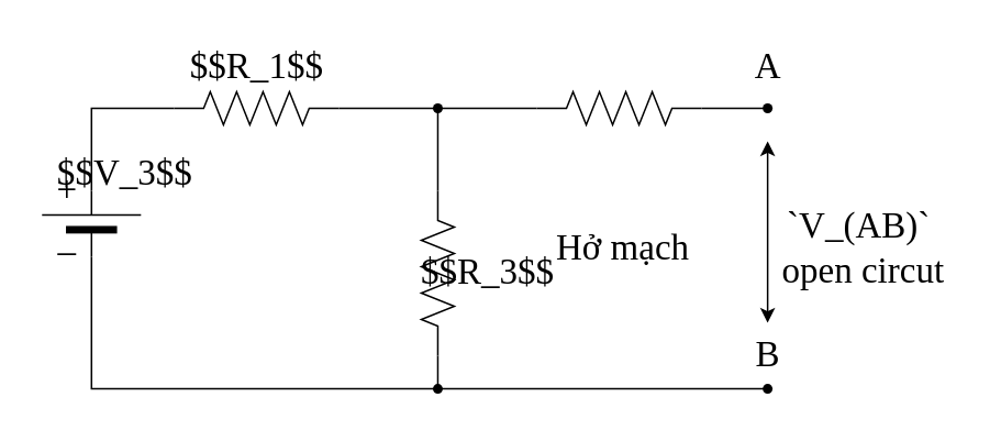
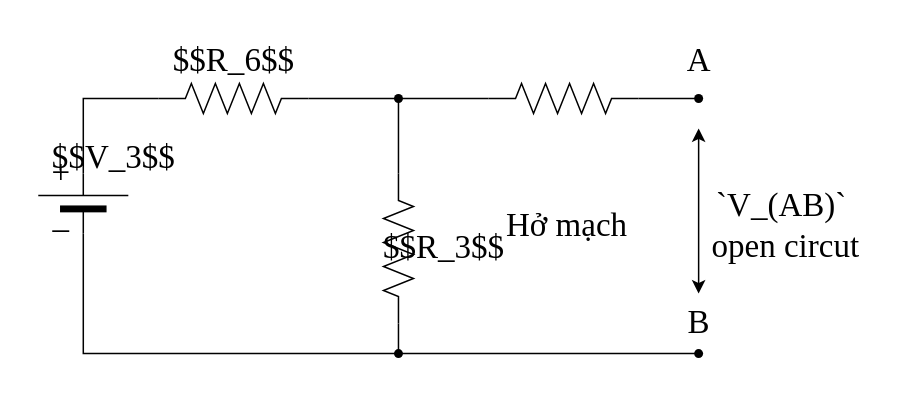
- <mxCell id="7" value="$$R_1$$" style="text;html=1;align=center;verticalAlign=middle;resizable=0;points=[];autosize=1;strokeColor=none;fillColor=none;fontSize=22;fontFamily=Times New Roman;fontColor=default;" vertex="1" parent="1"><mxGeometry x="105" y="20" width="100" height="40" as="geometry" /></mxCell>
+ <mxCell id="7" value="$$R_6$$" style="text;html=1;align=center;verticalAlign=middle;resizable=0;points=[];autosize=1;strokeColor=none;fillColor=none;fontSize=22;fontFamily=Times New Roman;fontColor=default;" vertex="1" parent="1"><mxGeometry x="105" y="20" width="100" height="40" as="geometry" /></mxCell>
